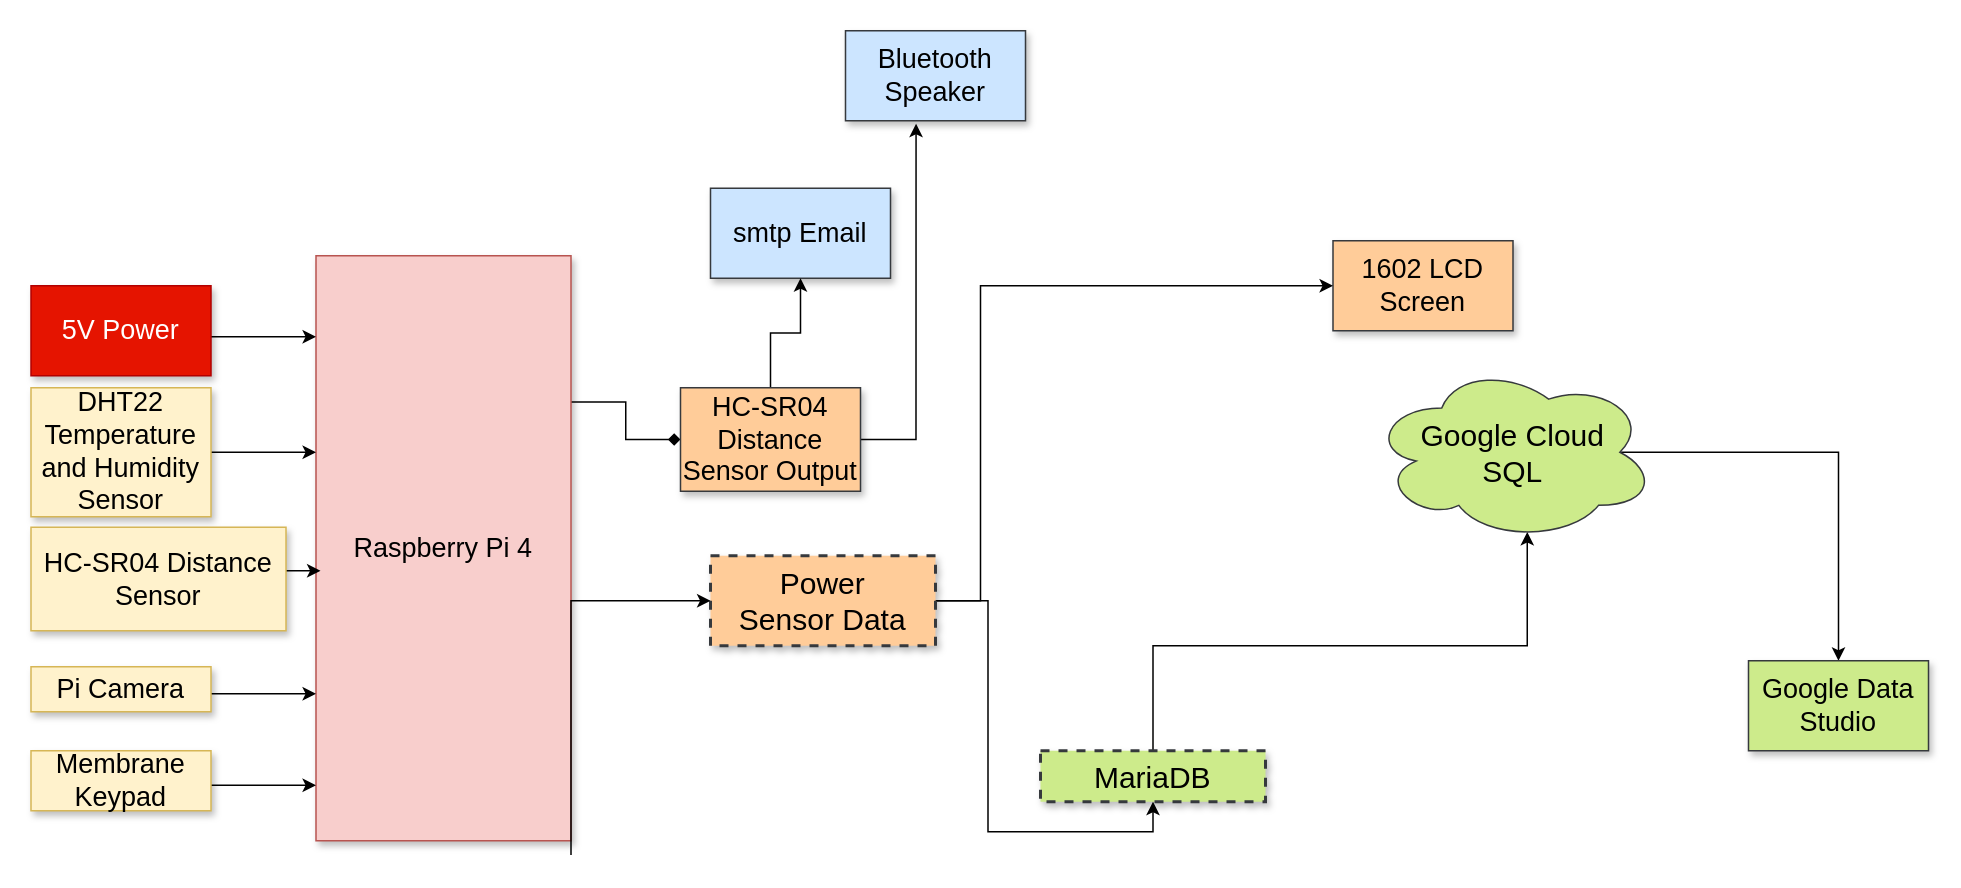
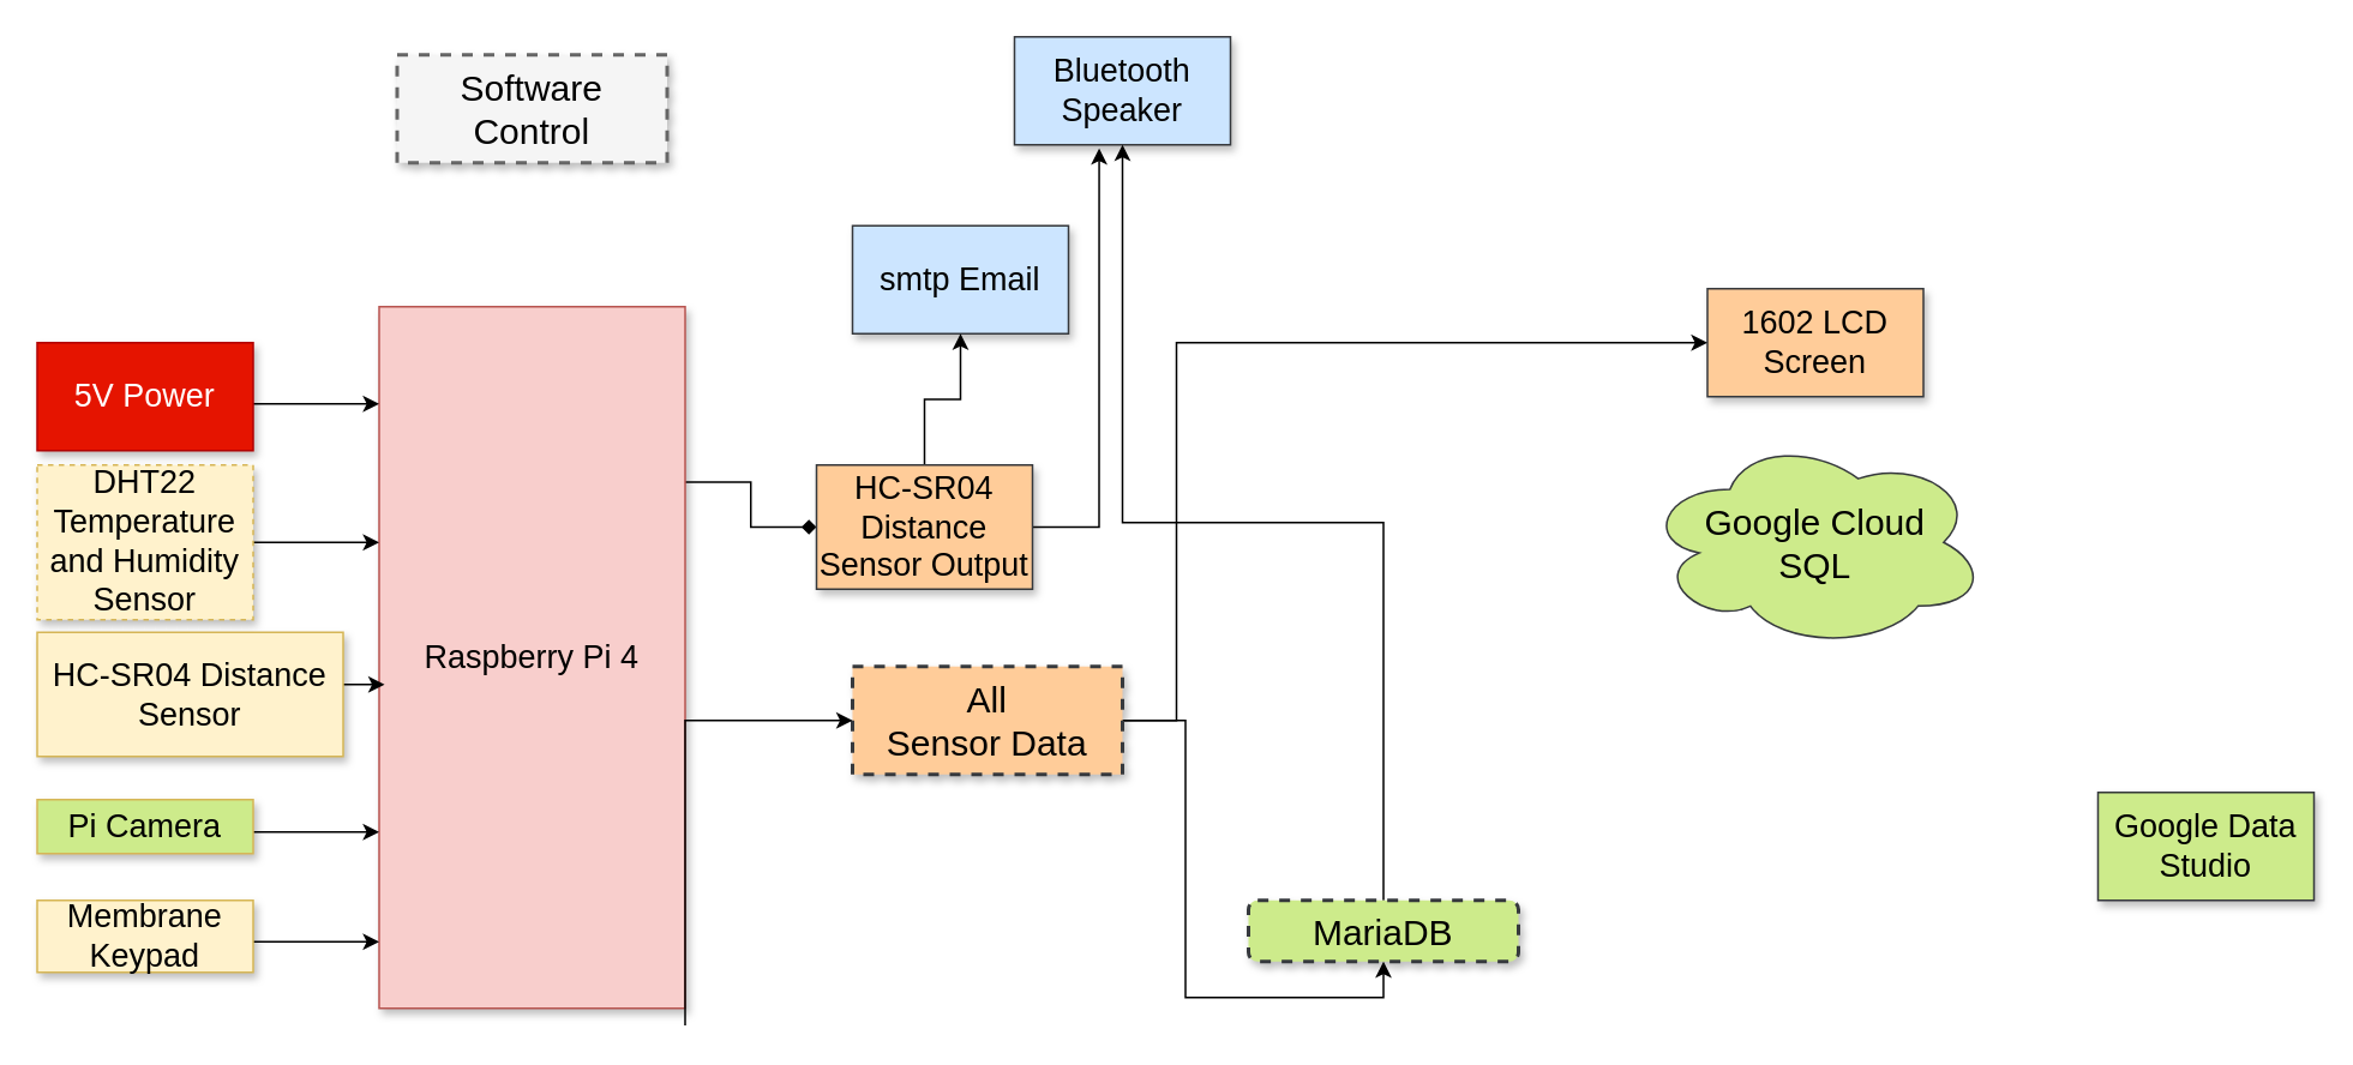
+ <mxCell id="2" value="Software Control" style="whiteSpace=wrap;html=1;shadow=1;fontSize=20;fillColor=#f5f5f5;strokeColor=#666666;strokeWidth=2;dashed=1;" parent="1" vertex="1"><mxGeometry x="220" y="30" width="150" height="60" as="geometry" /></mxCell>
- <mxCell id="5" value="1602 LCD Screen" style="whiteSpace=wrap;html=1;shadow=1;fontSize=18;fillColor=#ffcc99;strokeColor=#36393d;" parent="1" vertex="1"><mxGeometry x="888" y="160" width="120" height="60" as="geometry" /></mxCell>
+ <mxCell id="5" value="1602 LCD Screen" style="whiteSpace=wrap;html=1;shadow=1;fontSize=18;fillColor=#ffcc99;strokeColor=#36393d;" parent="1" vertex="1"><mxGeometry x="948" y="160" width="120" height="60" as="geometry" /></mxCell>
- <mxCell id="11" value="DHT22 Temperature and Humidity Sensor" style="whiteSpace=wrap;html=1;shadow=1;fontSize=18;fillColor=#fff2cc;strokeColor=#d6b656;" parent="1" vertex="1"><mxGeometry x="20" y="258" width="120" height="86" as="geometry" /></mxCell>
+ <mxCell id="11" value="DHT22 Temperature and Humidity Sensor" style="whiteSpace=wrap;html=1;shadow=1;fontSize=18;fillColor=#fff2cc;strokeColor=#d6b656;dashed=1;" parent="1" vertex="1"><mxGeometry x="20" y="258" width="120" height="86" as="geometry" /></mxCell>
- <mxCell id="20" style="edgeStyle=orthogonalEdgeStyle;rounded=0;orthogonalLoop=1;jettySize=auto;html=1;exitX=0.875;exitY=0.5;exitDx=0;exitDy=0;exitPerimeter=0;fontSize=20;" parent="1" source="21" target="29" edge="1"><mxGeometry relative="1" as="geometry" /></mxCell>
- <mxCell id="24" value="Power&lt;br&gt;Sensor Data" style="whiteSpace=wrap;html=1;shadow=1;fontSize=20;fillColor=#ffcc99;strokeColor=#36393d;strokeWidth=2;dashed=1;" parent="1" vertex="1"><mxGeometry x="473" y="370" width="150" height="60" as="geometry" /></mxCell>
+ <mxCell id="24" value="All&lt;br&gt;Sensor Data" style="whiteSpace=wrap;html=1;shadow=1;fontSize=20;fillColor=#ffcc99;strokeColor=#36393d;strokeWidth=2;dashed=1;" parent="1" vertex="1"><mxGeometry x="473" y="370" width="150" height="60" as="geometry" /></mxCell>
- <mxCell id="18" style="edgeStyle=orthogonalEdgeStyle;rounded=0;orthogonalLoop=1;jettySize=auto;html=1;exitX=0.5;exitY=0;exitDx=0;exitDy=0;entryX=0.55;entryY=0.95;entryDx=0;entryDy=0;entryPerimeter=0;fontSize=20;" parent="1" source="19" target="21" edge="1"><mxGeometry relative="1" as="geometry" /></mxCell>
+ <mxCell id="18" style="edgeStyle=orthogonalEdgeStyle;rounded=0;orthogonalLoop=1;jettySize=auto;html=1;exitX=0.5;exitY=0;exitDx=0;exitDy=0;fontSize=20;" parent="1" source="19" target="7" edge="1"><mxGeometry relative="1" as="geometry" /></mxCell>
- <mxCell id="15" value="Pi Camera" style="whiteSpace=wrap;html=1;shadow=1;fontSize=18;fillColor=#fff2cc;strokeColor=#d6b656;" parent="1" vertex="1"><mxGeometry x="20" y="444" width="120" height="30" as="geometry" /></mxCell>
+ <mxCell id="15" value="Pi Camera" style="whiteSpace=wrap;html=1;shadow=1;fontSize=18;fillColor=#cdeb8b;strokeColor=#d6b656;" parent="1" vertex="1"><mxGeometry x="20" y="444" width="120" height="30" as="geometry" /></mxCell>
- <mxCell id="19" value="MariaDB" style="whiteSpace=wrap;html=1;shadow=1;fontSize=20;fillColor=#cdeb8b;strokeColor=#36393d;strokeWidth=2;dashed=1;" parent="1" vertex="1"><mxGeometry x="693" y="500" width="150" height="34" as="geometry" /></mxCell>
+ <mxCell id="19" value="MariaDB" style="whiteSpace=wrap;html=1;shadow=1;fontSize=20;fillColor=#cdeb8b;strokeColor=#36393d;strokeWidth=2;dashed=1;rounded=1;" parent="1" vertex="1"><mxGeometry x="693" y="500" width="150" height="34" as="geometry" /></mxCell>
